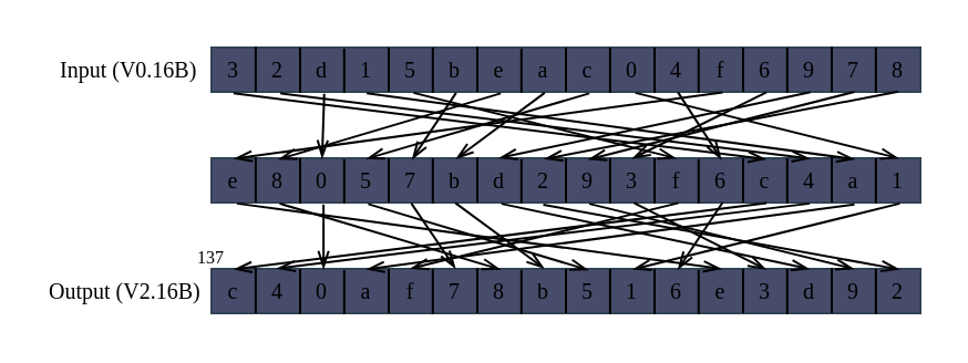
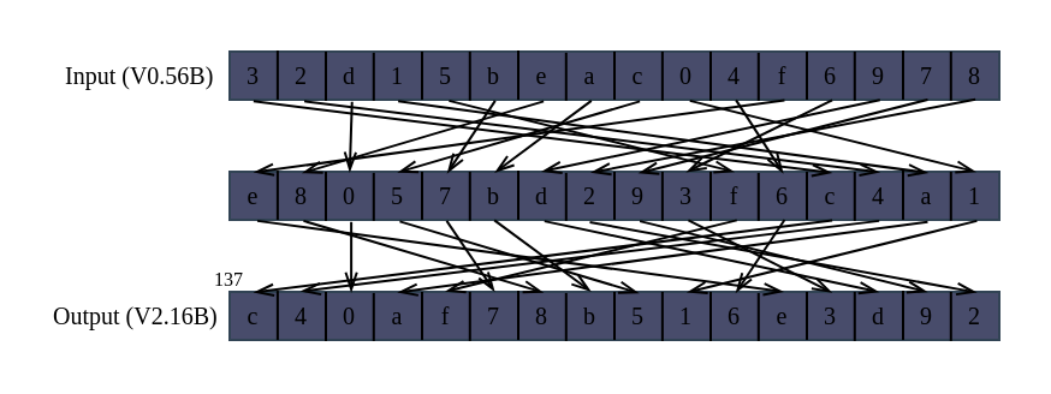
- <mxCell id="66" value="Input (V0.16B)" style="text;html=1;strokeColor=none;fillColor=none;align=left;verticalAlign=middle;whiteSpace=wrap;rounded=0;fontSize=10;fontFamily=Computer Modern;" vertex="1" parent="1"><mxGeometry x="25" y="23.5" width="75" height="15" as="geometry" /></mxCell>
+ <mxCell id="66" value="Input (V0.56B)" style="text;html=1;strokeColor=none;fillColor=none;align=left;verticalAlign=middle;whiteSpace=wrap;rounded=0;fontSize=10;fontFamily=Computer Modern;" vertex="1" parent="1"><mxGeometry x="25" y="23.5" width="75" height="15" as="geometry" /></mxCell>
